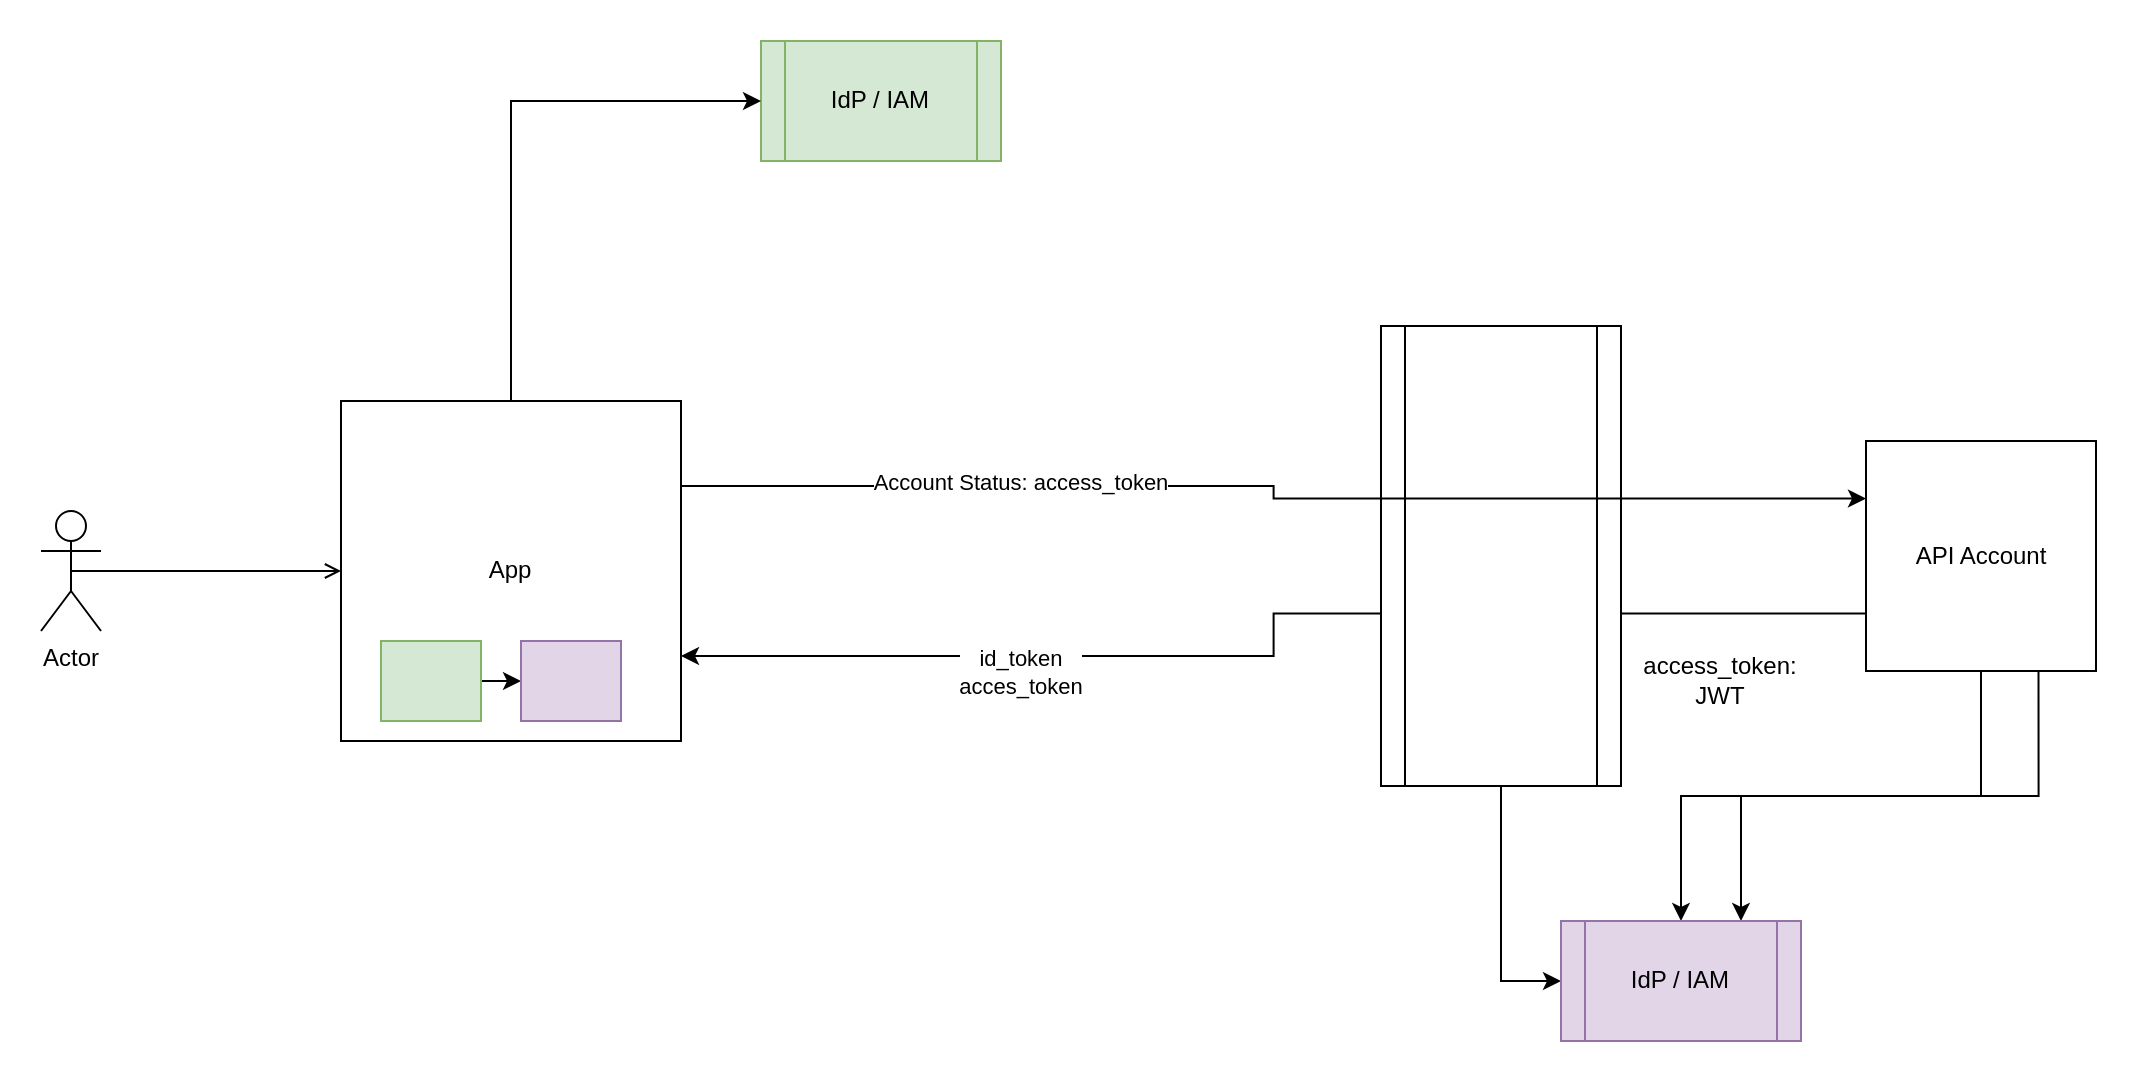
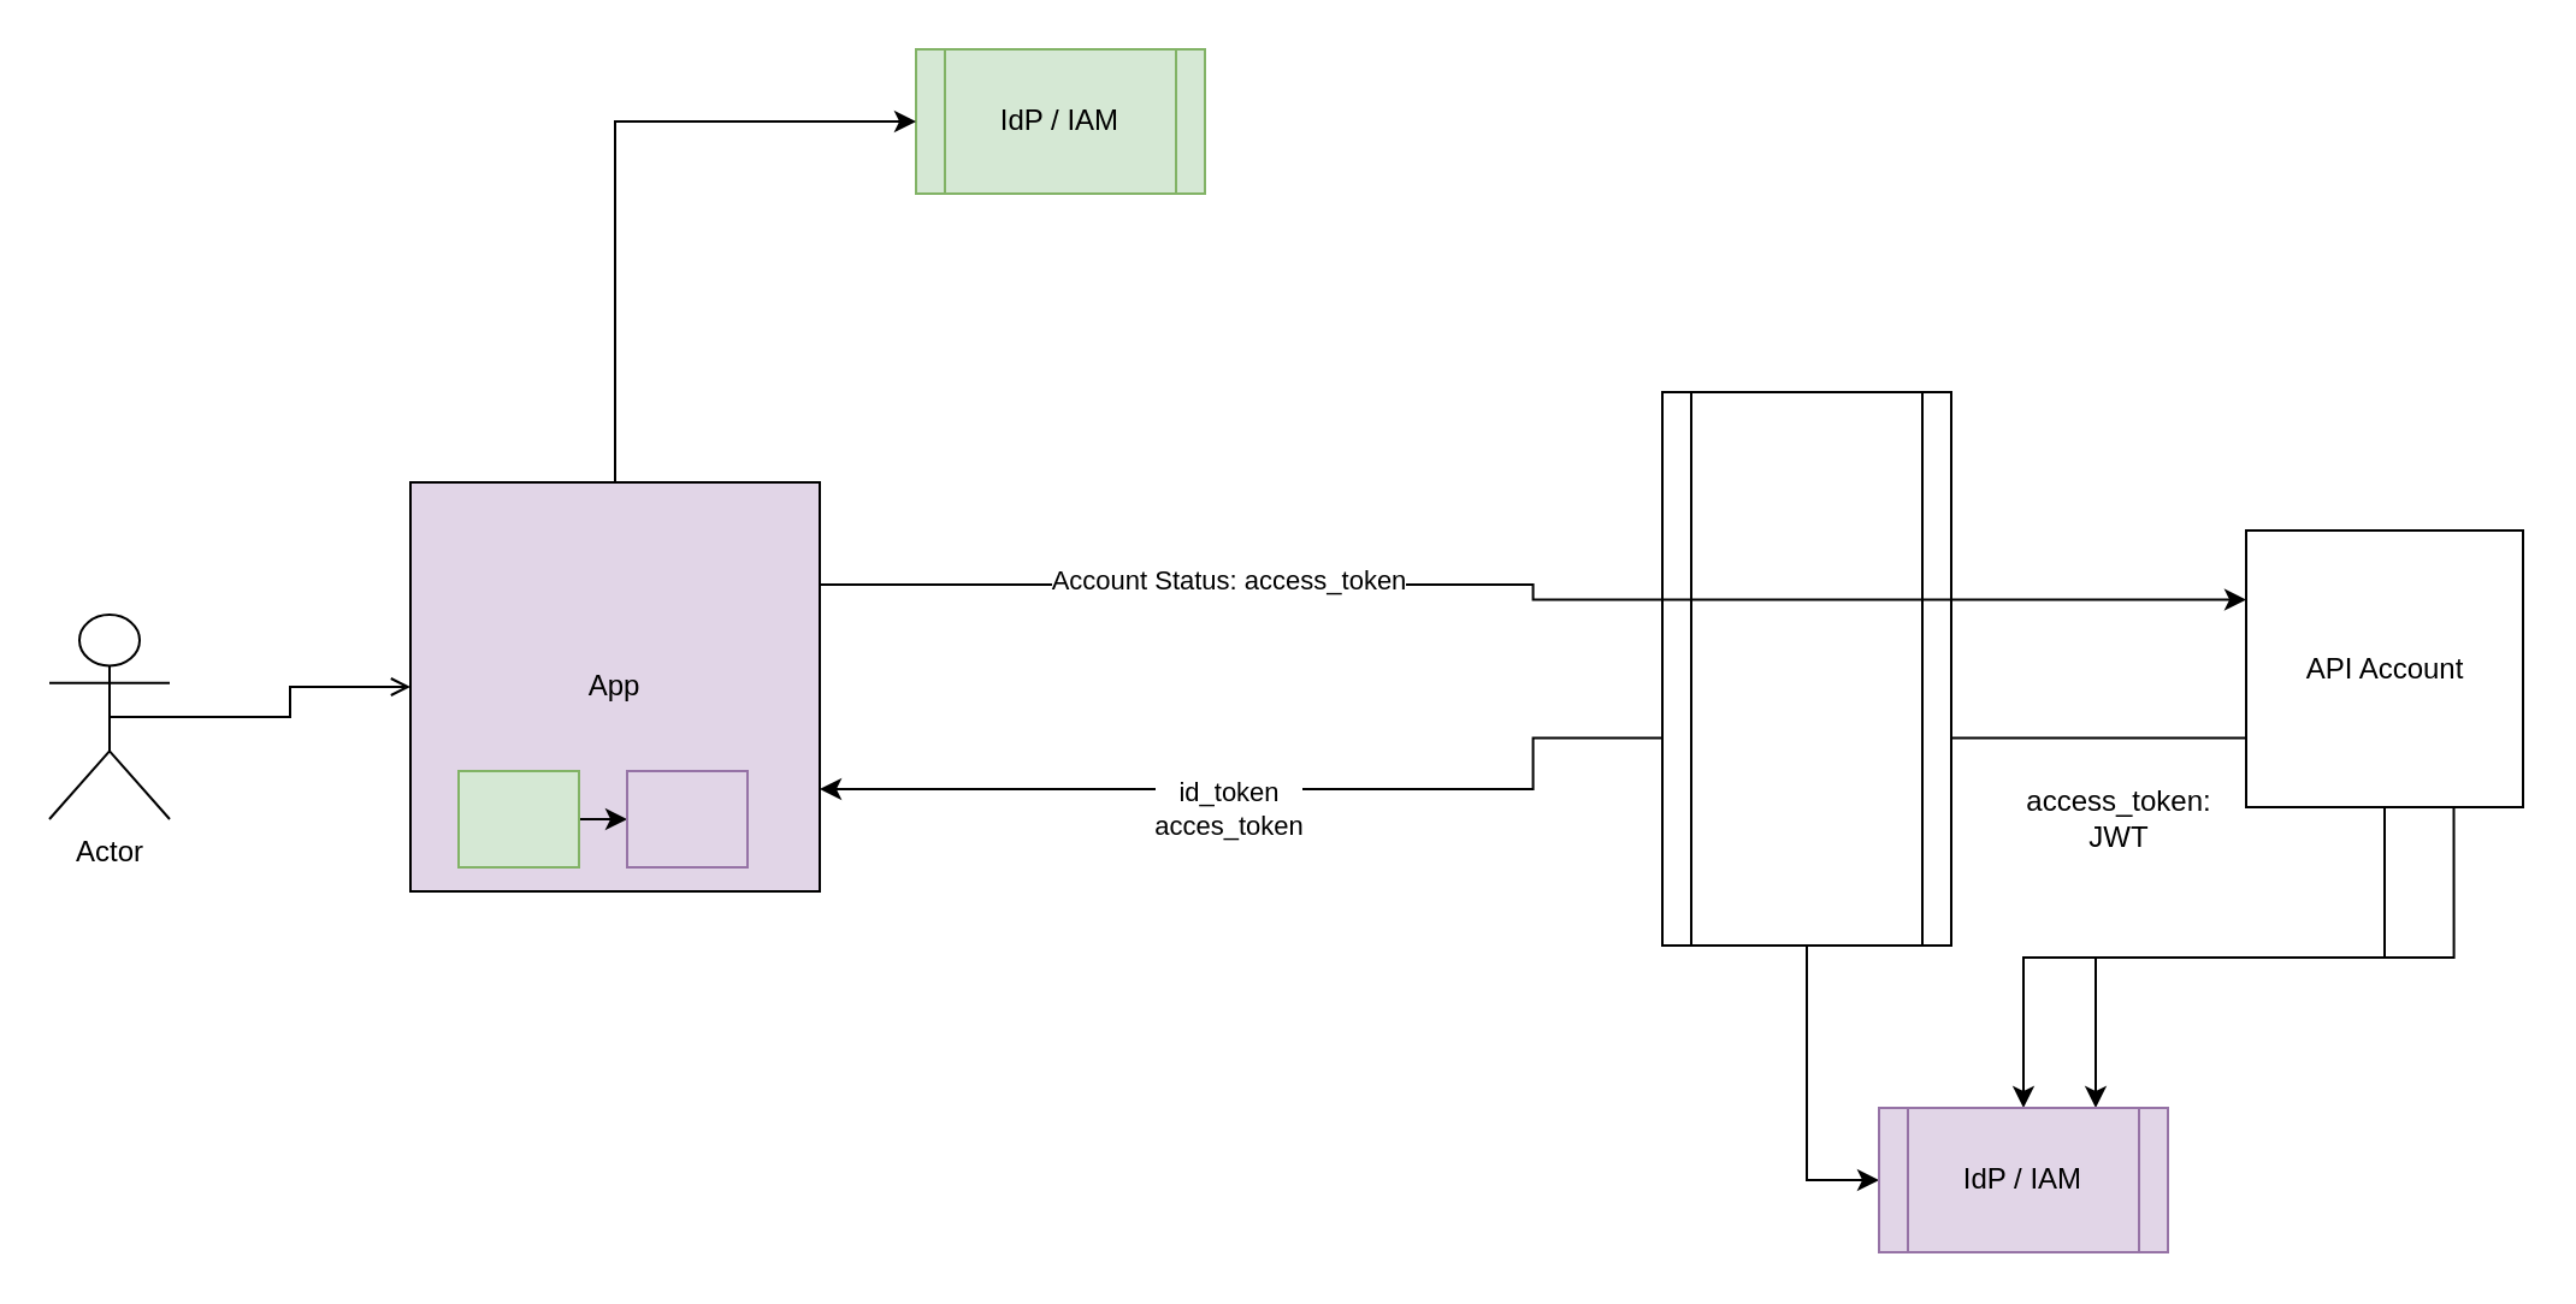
- <mxCell id="10" value="Actor" style="shape=umlActor;verticalLabelPosition=bottom;verticalAlign=top;html=1;outlineConnect=0;" vertex="1" parent="1"><mxGeometry x="20" y="255" width="30" height="60" as="geometry" /></mxCell>
+ <mxCell id="10" value="Actor" style="shape=umlActor;verticalLabelPosition=bottom;verticalAlign=top;html=1;outlineConnect=0;" vertex="1" parent="1"><mxGeometry x="20" y="255" width="50" height="85" as="geometry" /></mxCell>
- <mxCell id="15" value="App" style="whiteSpace=wrap;html=1;aspect=fixed;" vertex="1" parent="1"><mxGeometry x="170" y="200" width="170" height="170" as="geometry" /></mxCell>
+ <mxCell id="15" value="App" style="whiteSpace=wrap;html=1;aspect=fixed;fillColor=#e1d5e7;" vertex="1" parent="1"><mxGeometry x="170" y="200" width="170" height="170" as="geometry" /></mxCell>
- <mxCell id="20" value="access_token: JWT" style="text;html=1;strokeColor=none;fillColor=none;align=center;verticalAlign=middle;whiteSpace=wrap;rounded=0;" vertex="1" parent="1"><mxGeometry x="830" y="325" width="60" height="30" as="geometry" /></mxCell>
+ <mxCell id="20" value="access_token: JWT" style="text;html=1;strokeColor=none;fillColor=none;align=center;verticalAlign=middle;whiteSpace=wrap;rounded=0;" vertex="1" parent="1"><mxGeometry x="850" y="325" width="60" height="30" as="geometry" /></mxCell>
